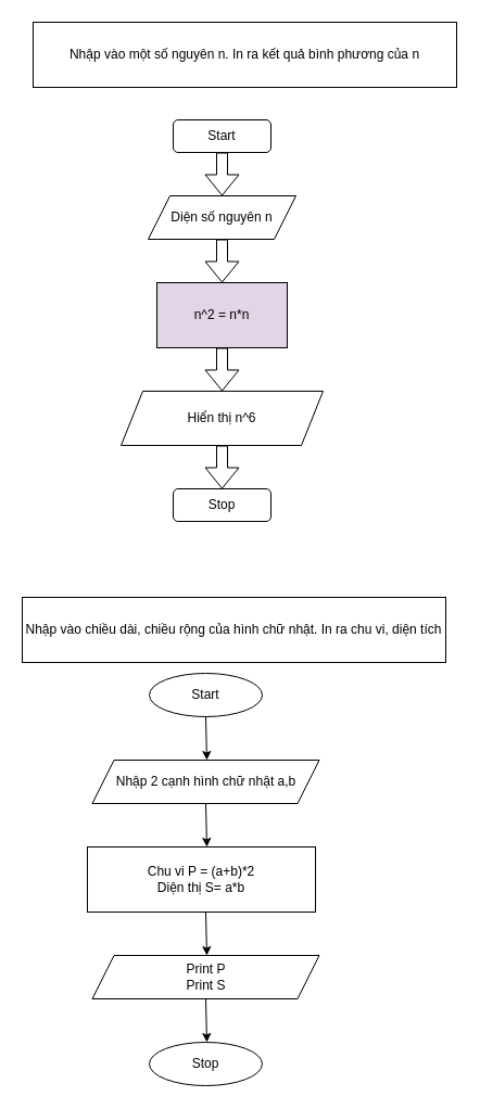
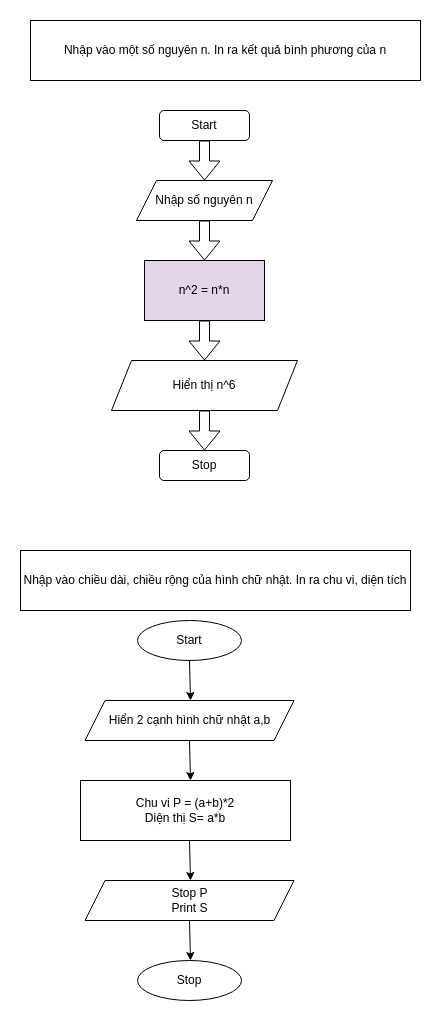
- <mxCell id="5" value="Diện số nguyên n" style="shape=parallelogram;perimeter=parallelogramPerimeter;whiteSpace=wrap;html=1;fixedSize=1;" vertex="1" parent="1"><mxGeometry x="136" y="180" width="136" height="40" as="geometry" /></mxCell>
+ <mxCell id="5" value="Nhập số nguyên n" style="shape=parallelogram;perimeter=parallelogramPerimeter;whiteSpace=wrap;html=1;fixedSize=1;" vertex="1" parent="1"><mxGeometry x="136" y="180" width="136" height="40" as="geometry" /></mxCell>
- <mxCell id="15" value="Nhập 2 cạnh hình chữ nhật a,b" style="shape=parallelogram;perimeter=parallelogramPerimeter;whiteSpace=wrap;html=1;fixedSize=1;" vertex="1" parent="1"><mxGeometry x="84.5" y="700" width="209" height="40" as="geometry" /></mxCell>
+ <mxCell id="15" value="Hiển 2 cạnh hình chữ nhật a,b" style="shape=parallelogram;perimeter=parallelogramPerimeter;whiteSpace=wrap;html=1;fixedSize=1;" vertex="1" parent="1"><mxGeometry x="84.5" y="700" width="209" height="40" as="geometry" /></mxCell>
- <mxCell id="19" value="Print P&lt;div&gt;Print S&lt;/div&gt;" style="shape=parallelogram;perimeter=parallelogramPerimeter;whiteSpace=wrap;html=1;fixedSize=1;" vertex="1" parent="1"><mxGeometry x="84.5" y="880" width="209" height="40" as="geometry" /></mxCell>
+ <mxCell id="19" value="Stop P&lt;div&gt;Print S&lt;/div&gt;" style="shape=parallelogram;perimeter=parallelogramPerimeter;whiteSpace=wrap;html=1;fixedSize=1;" vertex="1" parent="1"><mxGeometry x="84.5" y="880" width="209" height="40" as="geometry" /></mxCell>
